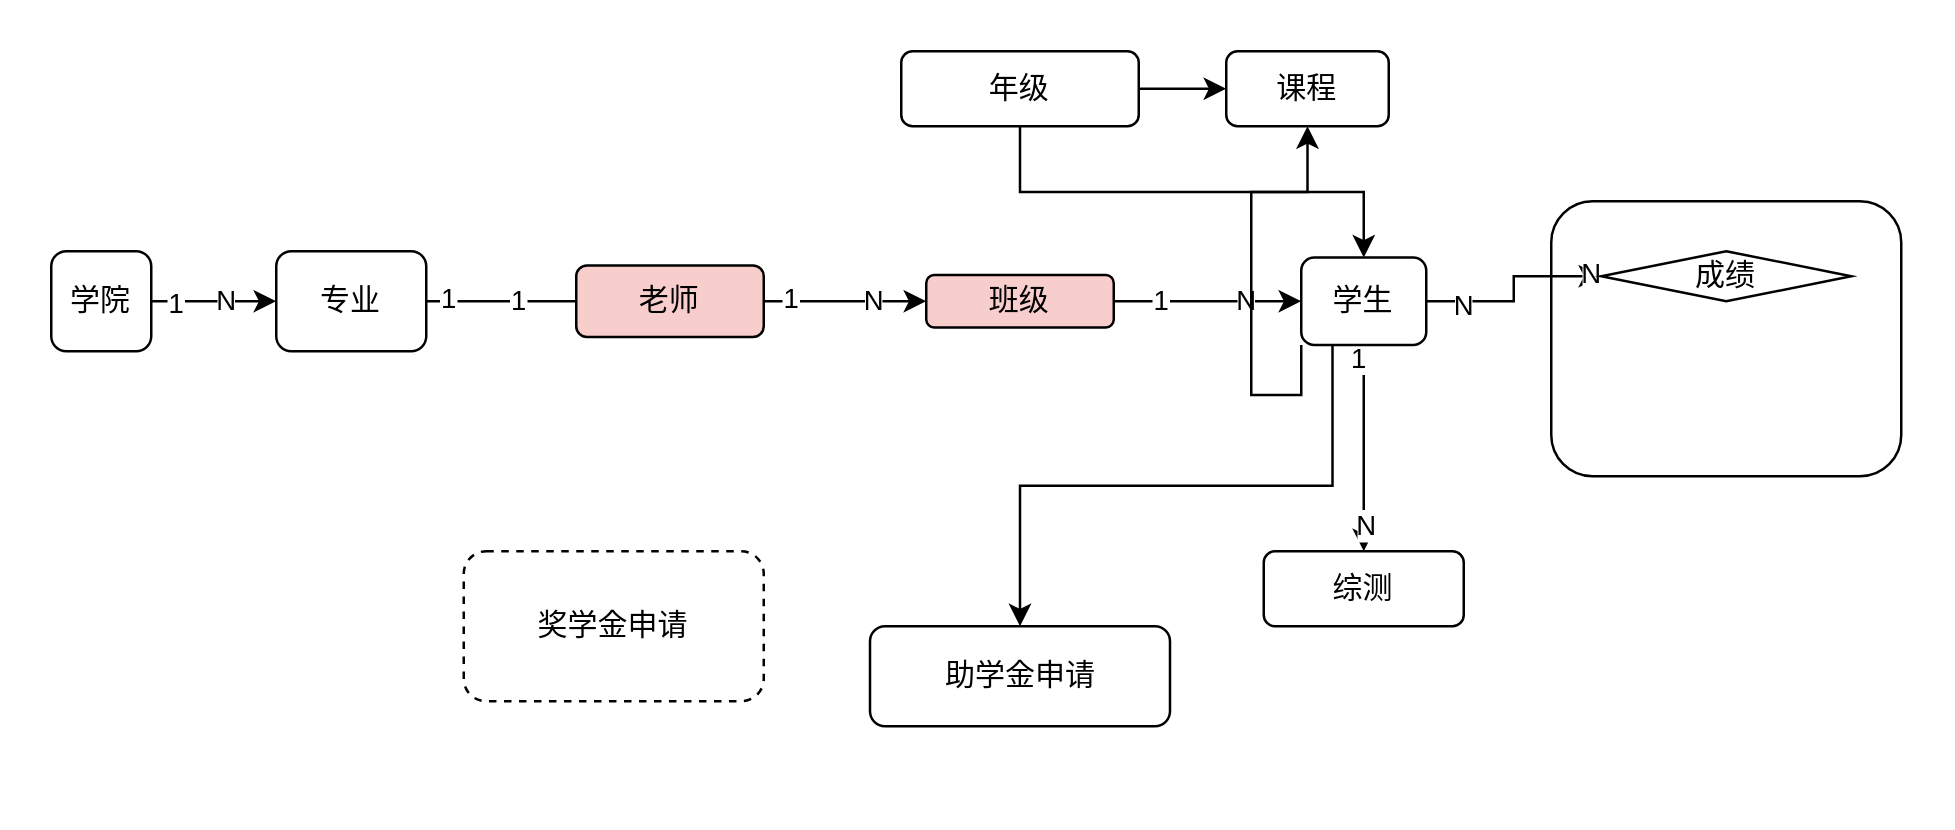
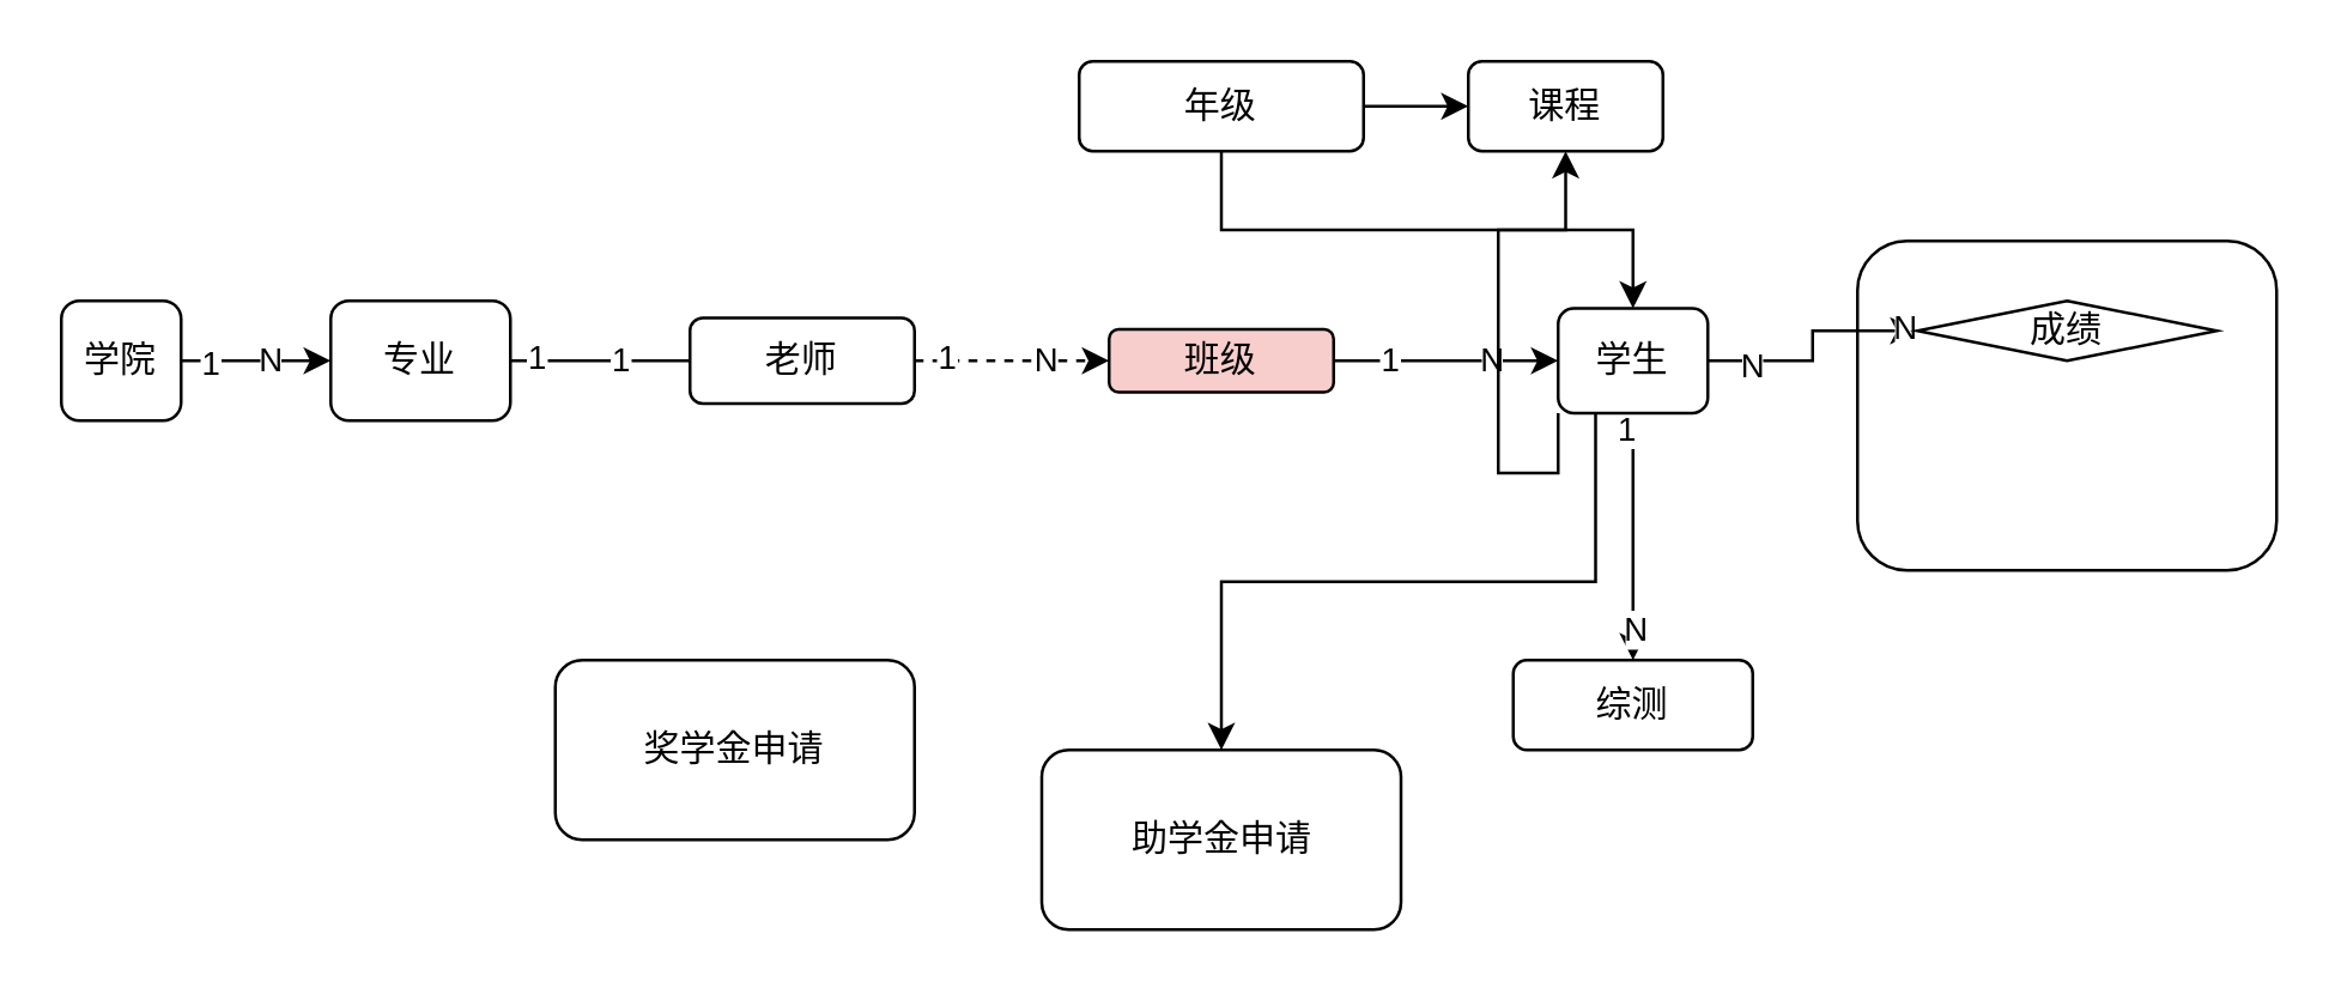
- <mxCell id="29" value="老师" style="rounded=1;whiteSpace=wrap;html=1;fillColor=#f8cecc;" parent="1" vertex="1"><mxGeometry x="230" y="105.65" width="75" height="28.69" as="geometry" /></mxCell>
+ <mxCell id="29" value="老师" style="rounded=1;whiteSpace=wrap;html=1;" parent="1" vertex="1"><mxGeometry x="230" y="105.65" width="75" height="28.69" as="geometry" /></mxCell>
- <mxCell id="25" style="edgeStyle=orthogonalEdgeStyle;rounded=0;orthogonalLoop=1;jettySize=auto;html=1;exitX=1;exitY=0.5;exitDx=0;exitDy=0;entryX=0;entryY=0.5;entryDx=0;entryDy=0;" parent="1" source="29" target="28" edge="1"><mxGeometry relative="1" as="geometry" /></mxCell>
+ <mxCell id="25" style="edgeStyle=orthogonalEdgeStyle;rounded=0;orthogonalLoop=1;jettySize=auto;html=1;exitX=1;exitY=0.5;exitDx=0;exitDy=0;entryX=0;entryY=0.5;entryDx=0;entryDy=0;dashed=1;" parent="1" source="29" target="28" edge="1"><mxGeometry relative="1" as="geometry" /></mxCell>
- <mxCell id="32" value="奖学金申请" style="rounded=1;whiteSpace=wrap;html=1;dashed=1;" parent="1" vertex="1"><mxGeometry x="185" y="220" width="120" height="60" as="geometry" /></mxCell>
+ <mxCell id="32" value="奖学金申请" style="rounded=1;whiteSpace=wrap;html=1;" parent="1" vertex="1"><mxGeometry x="185" y="220" width="120" height="60" as="geometry" /></mxCell>
- <mxCell id="33" value="&lt;span&gt;助学金申请&lt;/span&gt;" style="rounded=1;whiteSpace=wrap;html=1;" parent="1" vertex="1"><mxGeometry x="347.5" y="250" width="120" height="40" as="geometry" /></mxCell>
+ <mxCell id="33" value="&lt;span&gt;助学金申请&lt;/span&gt;" style="rounded=1;whiteSpace=wrap;html=1;" parent="1" vertex="1"><mxGeometry x="347.5" y="250" width="120" height="60" as="geometry" /></mxCell>
